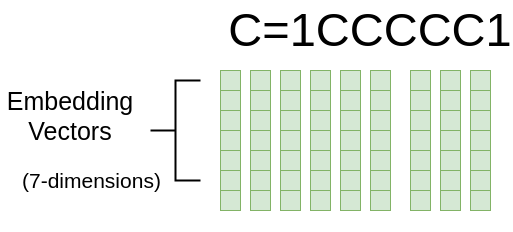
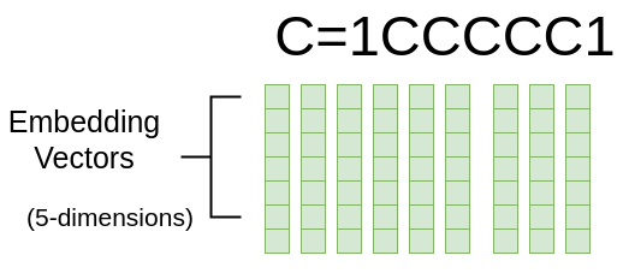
- <mxCell id="50" value="&lt;div style=&quot;font-size: 21px;&quot; align=&quot;left&quot;&gt;(7-dimensions)&lt;/div&gt;" style="text;html=1;strokeColor=none;fillColor=none;align=left;verticalAlign=middle;whiteSpace=wrap;rounded=0;fontSize=21;" vertex="1" parent="1"><mxGeometry x="20" y="170" width="190" height="20" as="geometry" /></mxCell>
+ <mxCell id="50" value="&lt;div style=&quot;font-size: 21px;&quot; align=&quot;left&quot;&gt;(5-dimensions)&lt;/div&gt;" style="text;html=1;strokeColor=none;fillColor=none;align=left;verticalAlign=middle;whiteSpace=wrap;rounded=0;fontSize=21;" vertex="1" parent="1"><mxGeometry x="20" y="170" width="190" height="20" as="geometry" /></mxCell>
